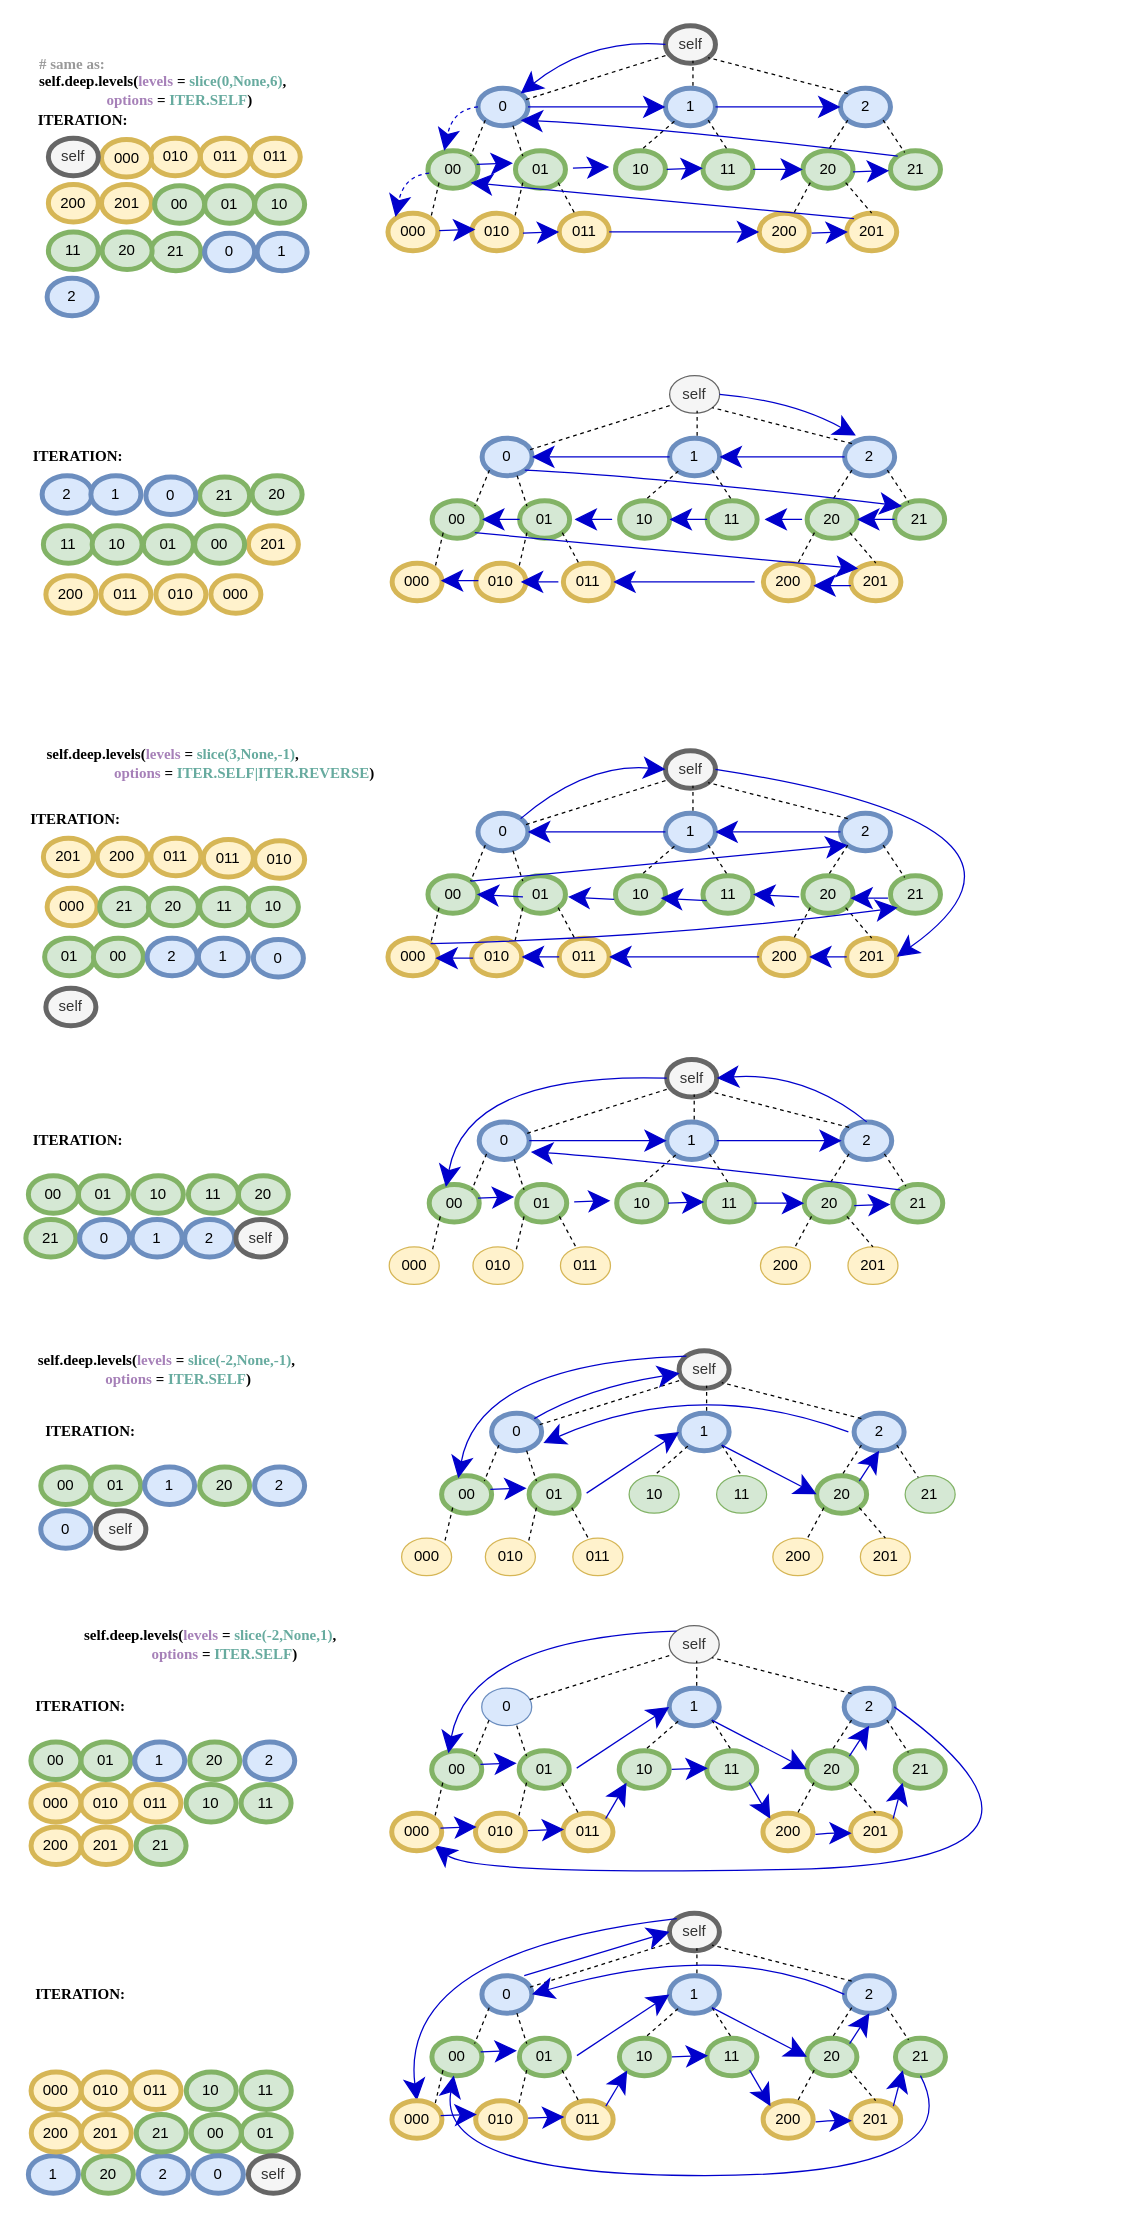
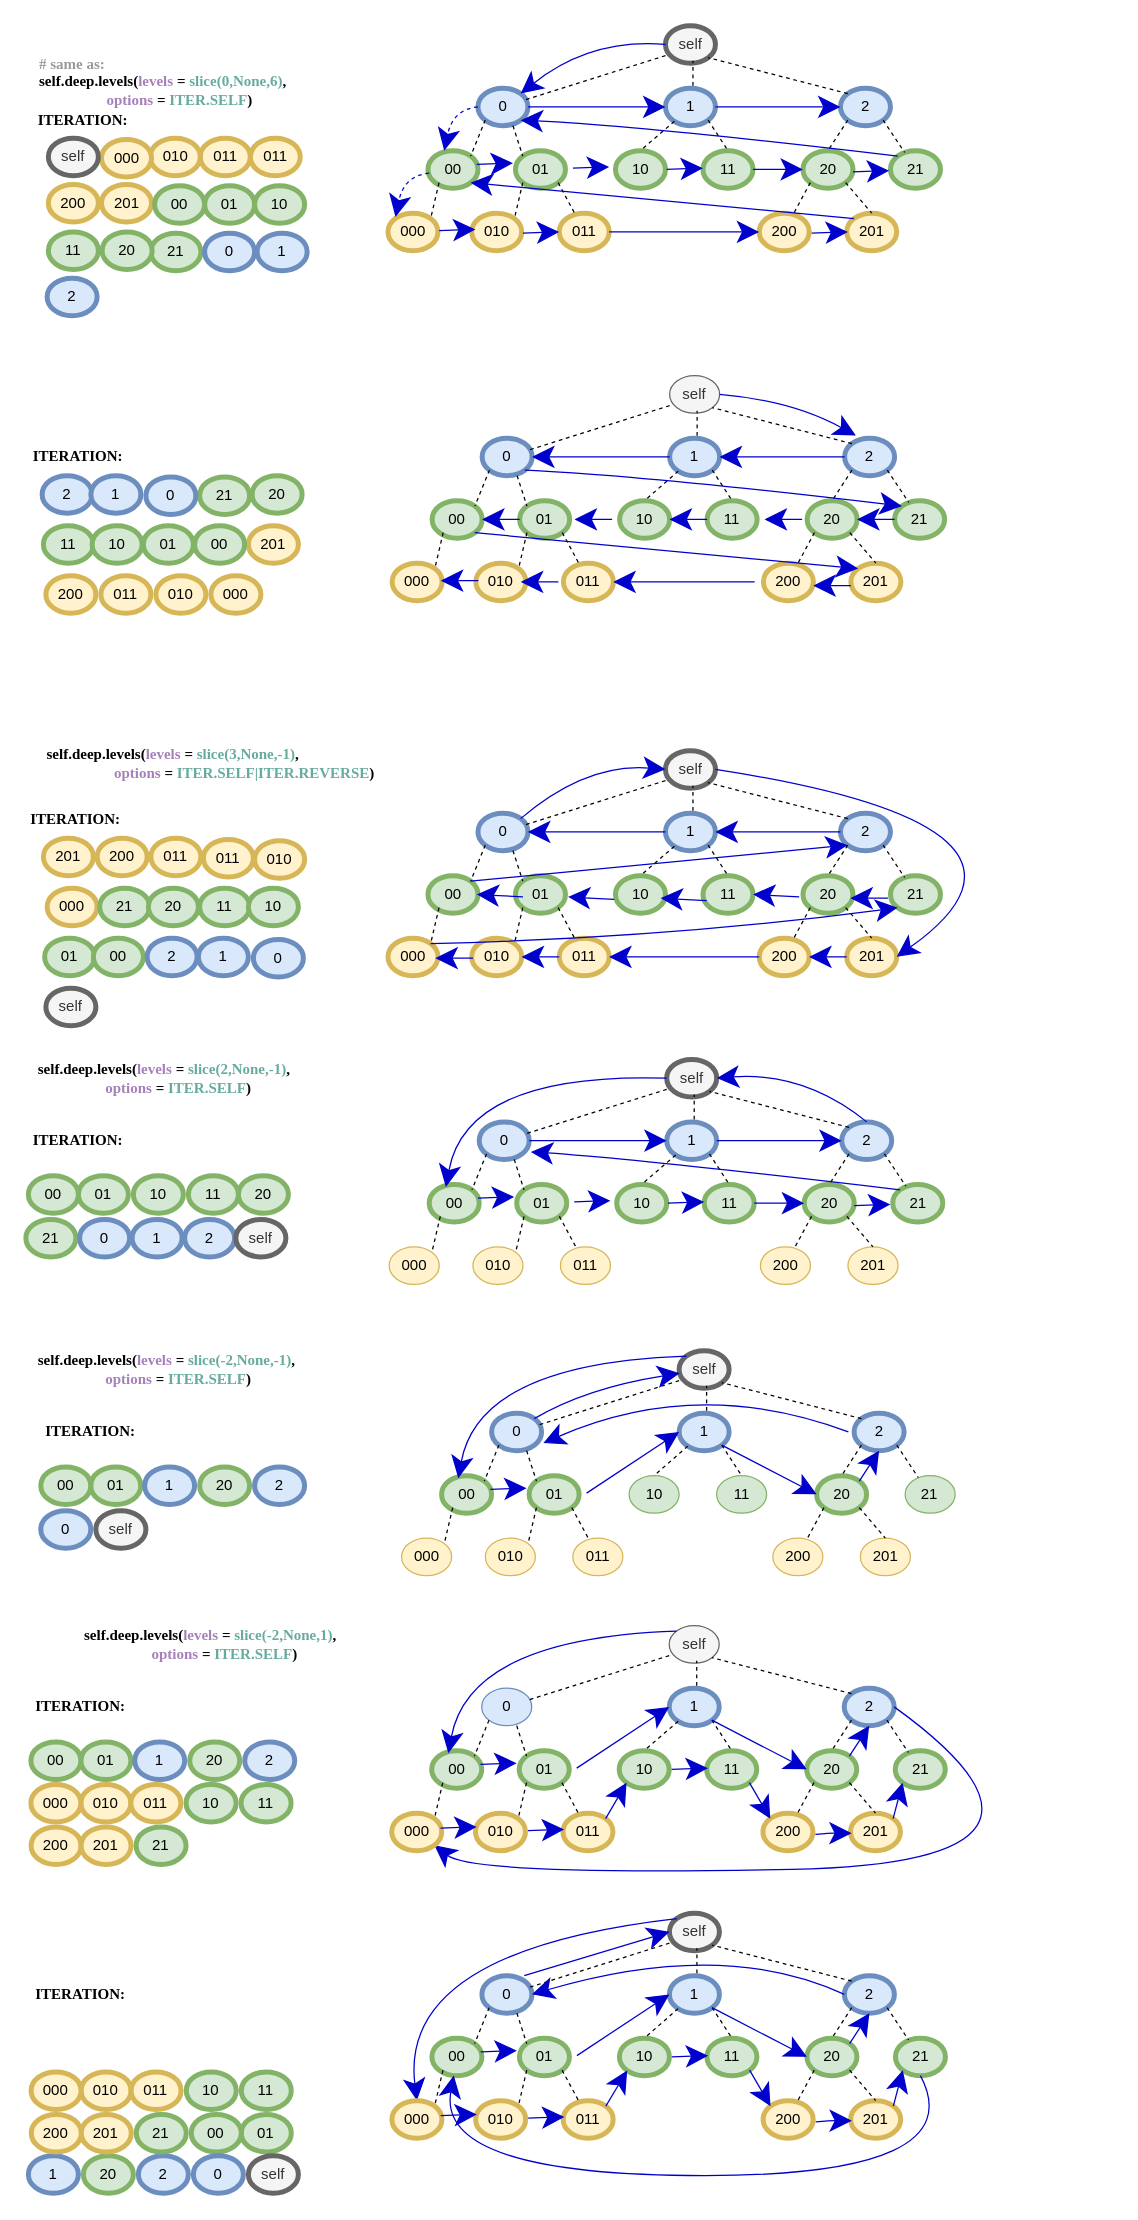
+ <mxCell id="231" value="&lt;font face=&quot;Lucida Console&quot;&gt;&lt;b&gt;self.deep.levels(&lt;/b&gt;&lt;/font&gt;&lt;b style=&quot;font-family: &amp;quot;Lucida Console&amp;quot;;&quot;&gt;&lt;font color=&quot;#a680b8&quot;&gt;levels&amp;nbsp;&lt;/font&gt;&lt;/b&gt;&lt;font face=&quot;Lucida Console&quot;&gt;&lt;b&gt;=&amp;nbsp;&lt;/b&gt;&lt;/font&gt;&lt;b style=&quot;font-family: &amp;quot;Lucida Console&amp;quot;;&quot;&gt;&lt;font color=&quot;#67ab9f&quot;&gt;slice(2,None,-1)&lt;/font&gt;,&lt;/b&gt;&lt;font face=&quot;Lucida Console&quot;&gt;&lt;b&gt;&lt;br&gt;&lt;/b&gt;&lt;/font&gt;&lt;b style=&quot;font-family: &amp;quot;Lucida Console&amp;quot;;&quot;&gt;&lt;font color=&quot;#a680b8&quot;&gt;&amp;nbsp; &amp;nbsp; &amp;nbsp; &amp;nbsp; &amp;nbsp; &amp;nbsp; &amp;nbsp; &amp;nbsp; &amp;nbsp; options&amp;nbsp;&lt;/font&gt;&lt;/b&gt;&lt;font face=&quot;Lucida Console&quot;&gt;&lt;b&gt;=&amp;nbsp;&lt;font color=&quot;#67ab9f&quot;&gt;ITER.SELF&lt;/font&gt;&lt;/b&gt;&lt;/font&gt;&lt;b style=&quot;font-family: &amp;quot;Lucida Console&amp;quot;; background-color: initial;&quot;&gt;)&lt;/b&gt;&lt;font face=&quot;Lucida Console&quot;&gt;&lt;b&gt;&lt;font color=&quot;#67ab9f&quot;&gt;&lt;br&gt;&lt;/font&gt;&lt;/b&gt;&lt;/font&gt;" style="text;html=1;strokeColor=none;fillColor=none;align=left;verticalAlign=middle;whiteSpace=wrap;rounded=0;" parent="1" vertex="1"><mxGeometry x="28" y="847" width="458" height="30" as="geometry" /></mxCell>
